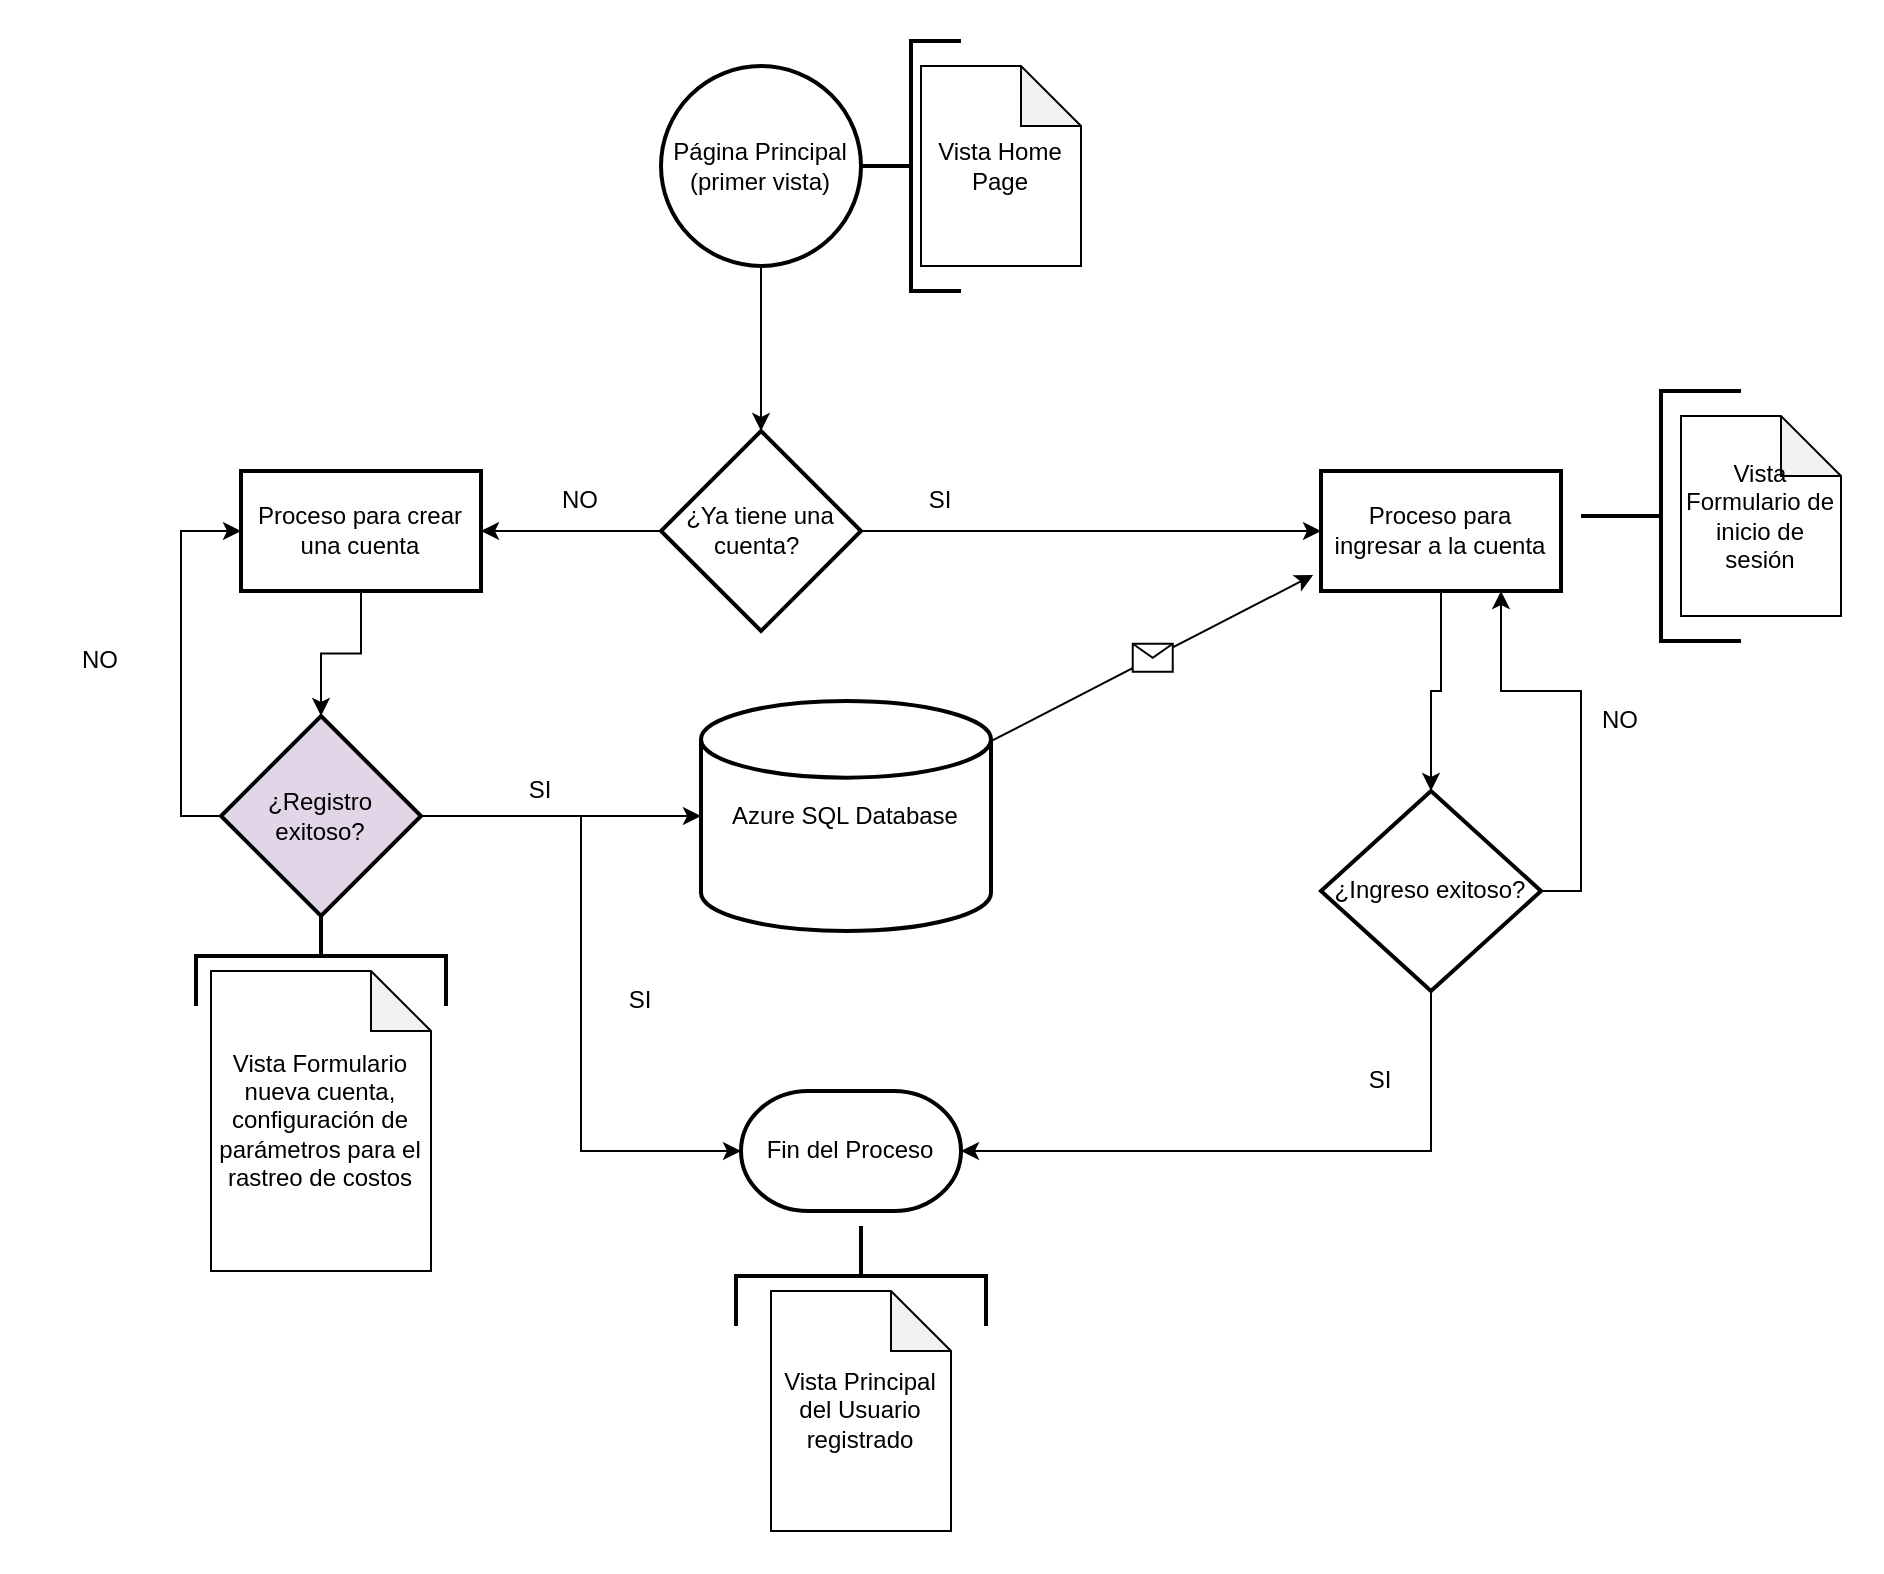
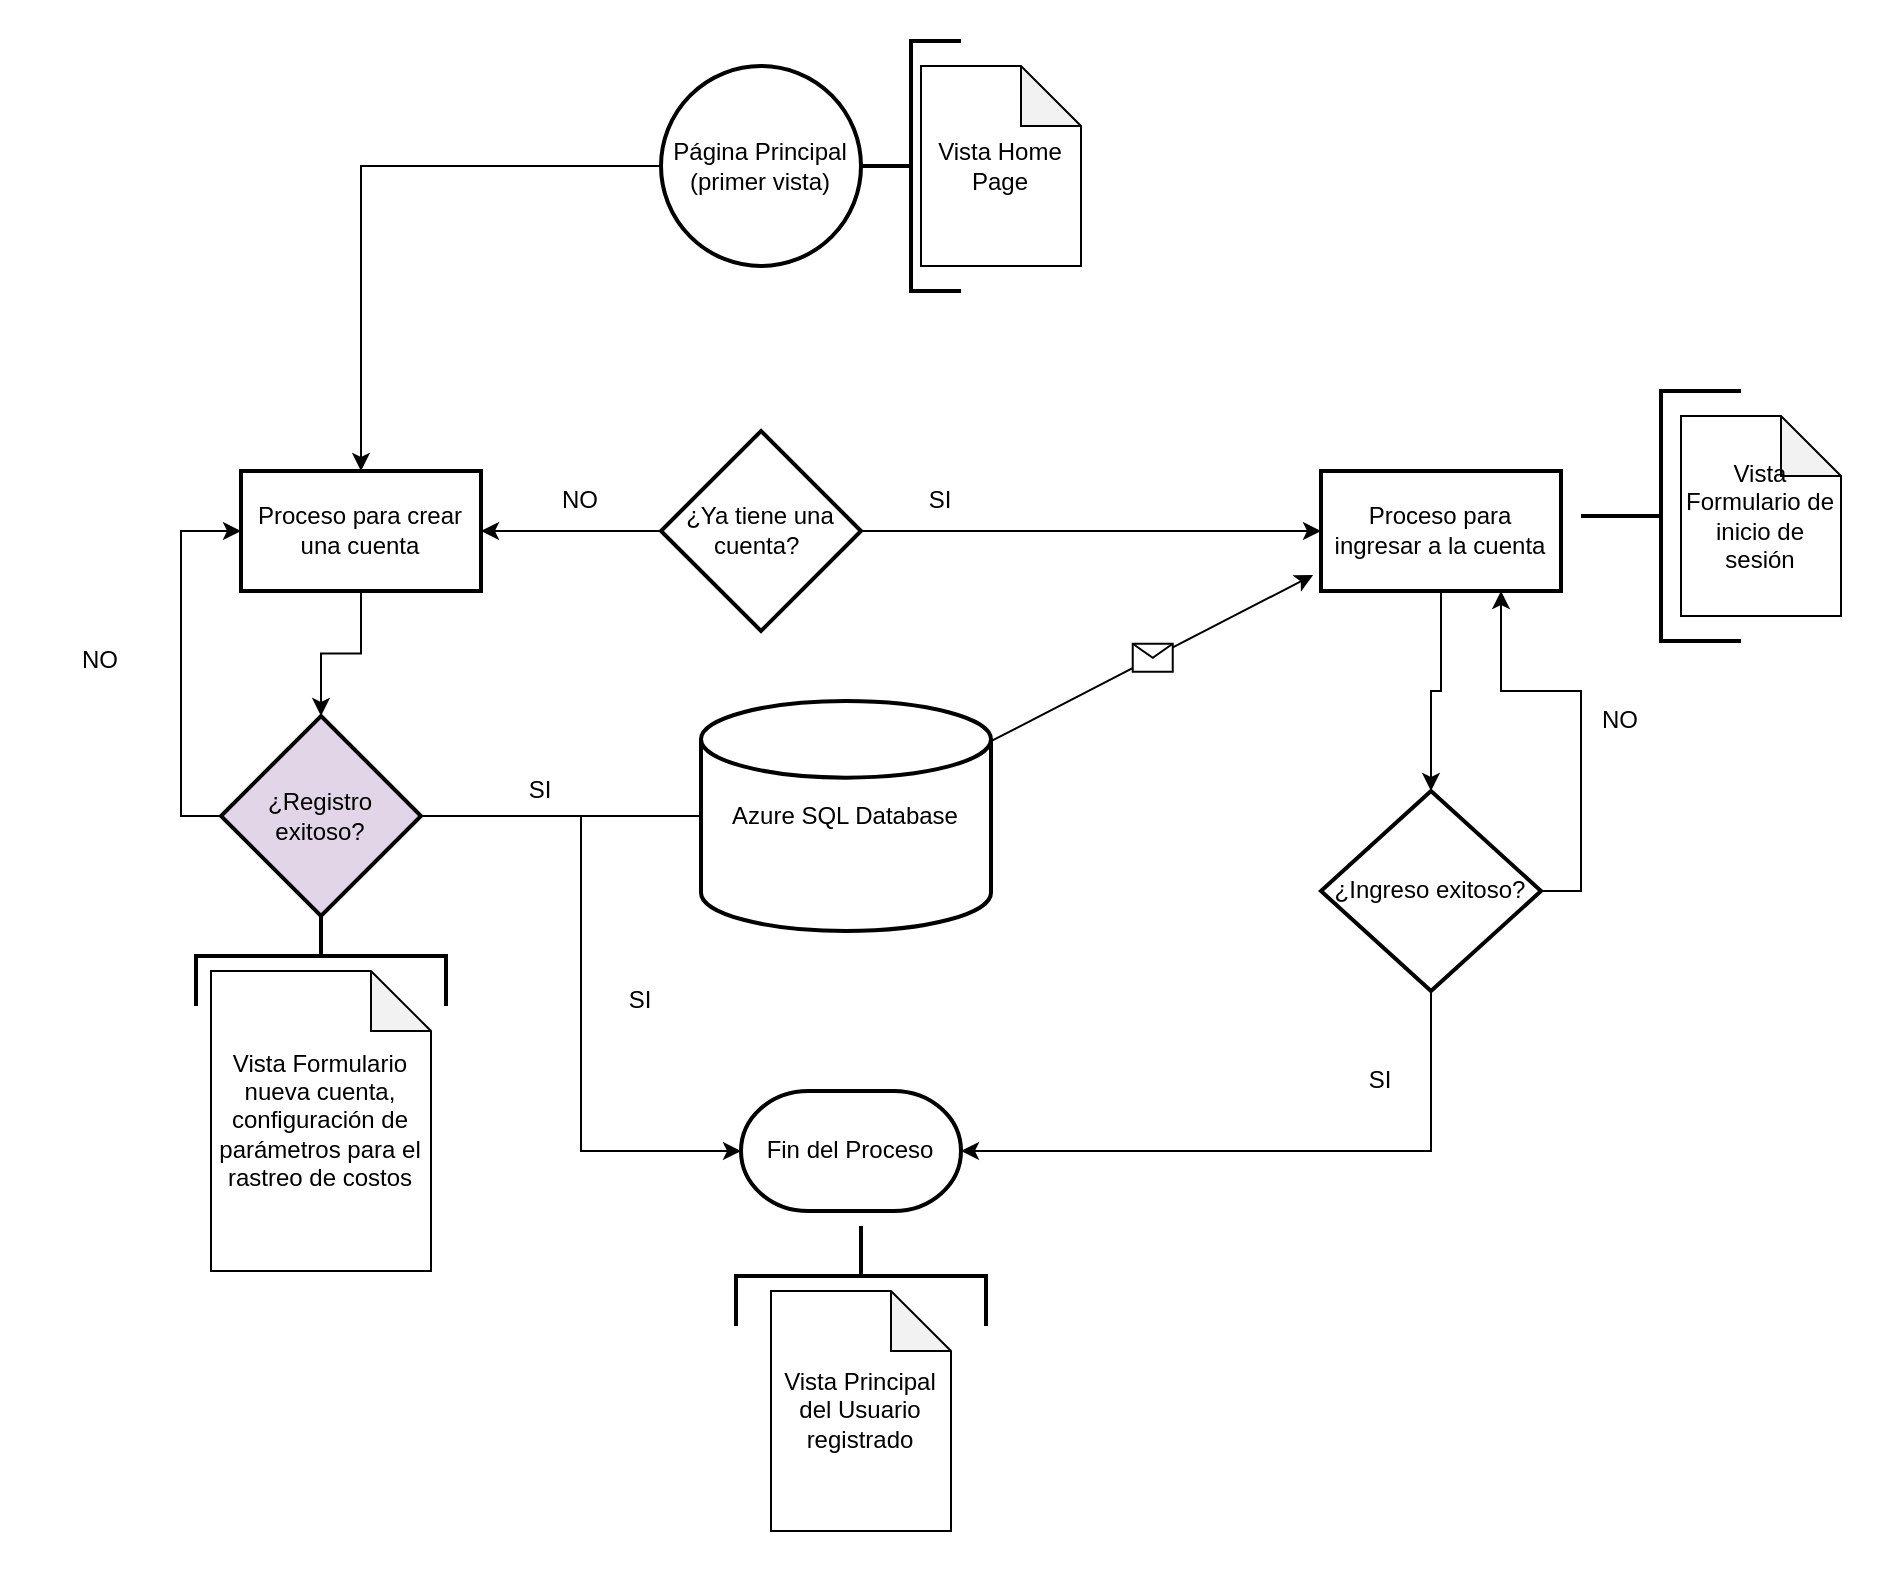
- <mxCell id="2" style="edgeStyle=orthogonalEdgeStyle;rounded=0;orthogonalLoop=1;jettySize=auto;html=1;" edge="1" parent="1" source="3" target="6"><mxGeometry relative="1" as="geometry" /></mxCell>
+ <mxCell id="2" style="edgeStyle=orthogonalEdgeStyle;rounded=0;orthogonalLoop=1;jettySize=auto;html=1;" edge="1" parent="1" source="3" target="8"><mxGeometry relative="1" as="geometry" /></mxCell>
- <mxCell id="17" style="edgeStyle=orthogonalEdgeStyle;rounded=0;orthogonalLoop=1;jettySize=auto;html=1;exitX=1;exitY=0.5;exitDx=0;exitDy=0;entryX=0;entryY=0.5;entryDx=0;entryDy=0;entryPerimeter=0;" edge="1" parent="1" source="19" target="15"><mxGeometry relative="1" as="geometry" /></mxCell>
+ <mxCell id="17" style="edgeStyle=orthogonalEdgeStyle;rounded=0;orthogonalLoop=1;jettySize=auto;html=1;exitX=1;exitY=0.5;exitDx=0;exitDy=0;entryX=0;entryY=0.5;entryDx=0;entryDy=0;entryPerimeter=0;endArrow=none;" edge="1" parent="1" source="19" target="15"><mxGeometry relative="1" as="geometry" /></mxCell>
